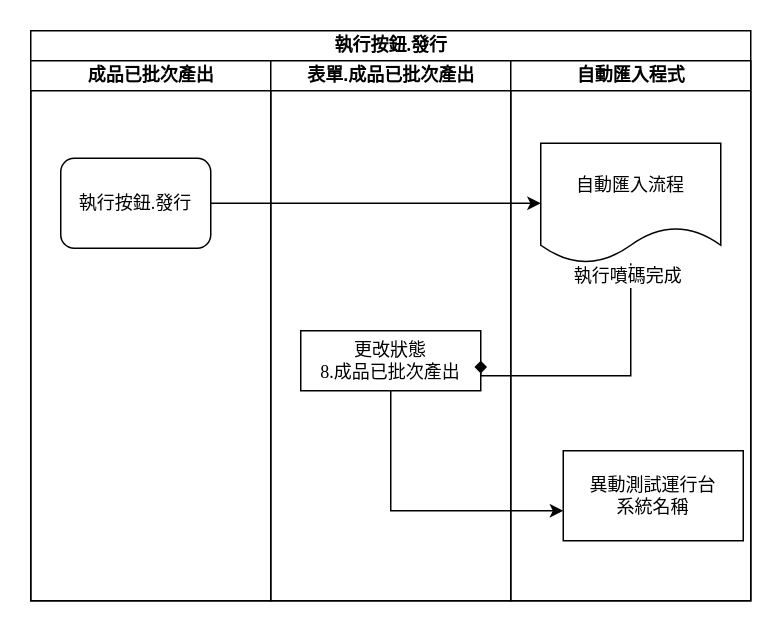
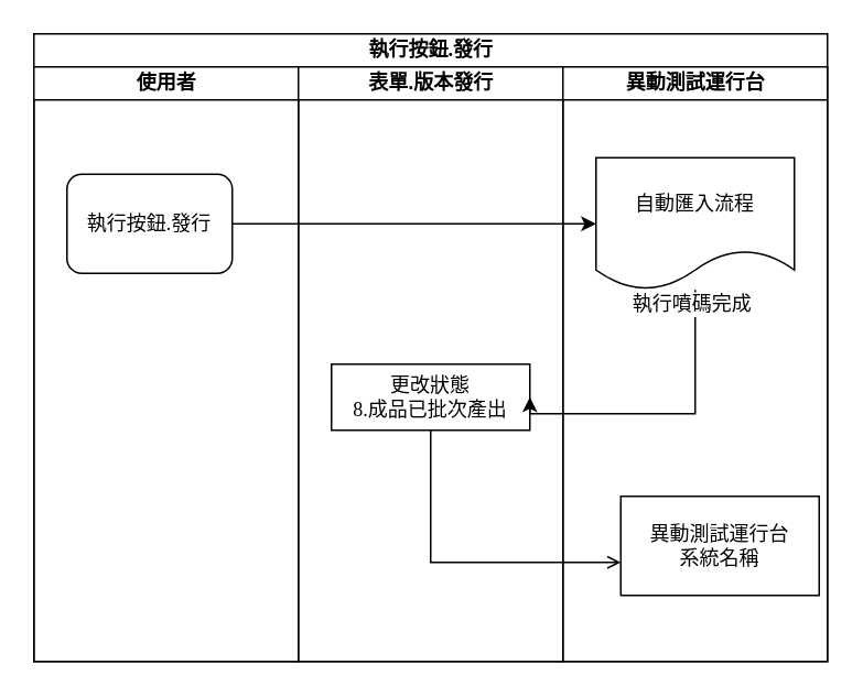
- <mxCell id="3" value="成品已批次產出" style="swimlane;html=1;startSize=20;" parent="2" vertex="1"><mxGeometry y="20" width="160" height="360" as="geometry" /></mxCell>
+ <mxCell id="3" value="使用者" style="swimlane;html=1;startSize=20;" parent="2" vertex="1"><mxGeometry y="20" width="160" height="360" as="geometry" /></mxCell>
- <mxCell id="5" value="表單.成品已批次產出" style="swimlane;html=1;startSize=20;" parent="2" vertex="1"><mxGeometry x="160" y="20" width="160" height="360" as="geometry" /></mxCell>
+ <mxCell id="5" value="表單.版本發行" style="swimlane;html=1;startSize=20;" parent="2" vertex="1"><mxGeometry x="160" y="20" width="160" height="360" as="geometry" /></mxCell>
- <mxCell id="7" value="自動匯入程式" style="swimlane;html=1;startSize=20;" parent="2" vertex="1"><mxGeometry x="320" y="20" width="160" height="360" as="geometry" /></mxCell>
+ <mxCell id="7" value="異動測試運行台" style="swimlane;html=1;startSize=20;" parent="2" vertex="1"><mxGeometry x="320" y="20" width="160" height="360" as="geometry" /></mxCell>
- <mxCell id="11" value="" style="edgeStyle=orthogonalEdgeStyle;rounded=0;orthogonalLoop=1;jettySize=auto;html=1;fontSize=12;entryX=1;entryY=0.5;entryDx=0;entryDy=0;endArrow=diamond;" edge="1" parent="2" source="8" target="6"><mxGeometry relative="1" as="geometry"><Array as="points"><mxPoint x="400" y="230" /></Array></mxGeometry></mxCell>
+ <mxCell id="11" value="" style="edgeStyle=orthogonalEdgeStyle;rounded=0;orthogonalLoop=1;jettySize=auto;html=1;fontSize=12;entryX=1;entryY=0.5;entryDx=0;entryDy=0;" edge="1" parent="2" source="8" target="6"><mxGeometry relative="1" as="geometry"><Array as="points"><mxPoint x="400" y="230" /></Array></mxGeometry></mxCell>
- <mxCell id="13" value="" style="edgeStyle=orthogonalEdgeStyle;rounded=0;orthogonalLoop=1;jettySize=auto;html=1;fontSize=12;" edge="1" parent="2" source="6" target="9"><mxGeometry relative="1" as="geometry"><Array as="points"><mxPoint x="240" y="320" /></Array></mxGeometry></mxCell>
+ <mxCell id="13" value="" style="edgeStyle=orthogonalEdgeStyle;rounded=0;orthogonalLoop=1;jettySize=auto;html=1;fontSize=12;endArrow=open;" edge="1" parent="2" source="6" target="9"><mxGeometry relative="1" as="geometry"><Array as="points"><mxPoint x="240" y="320" /></Array></mxGeometry></mxCell>
